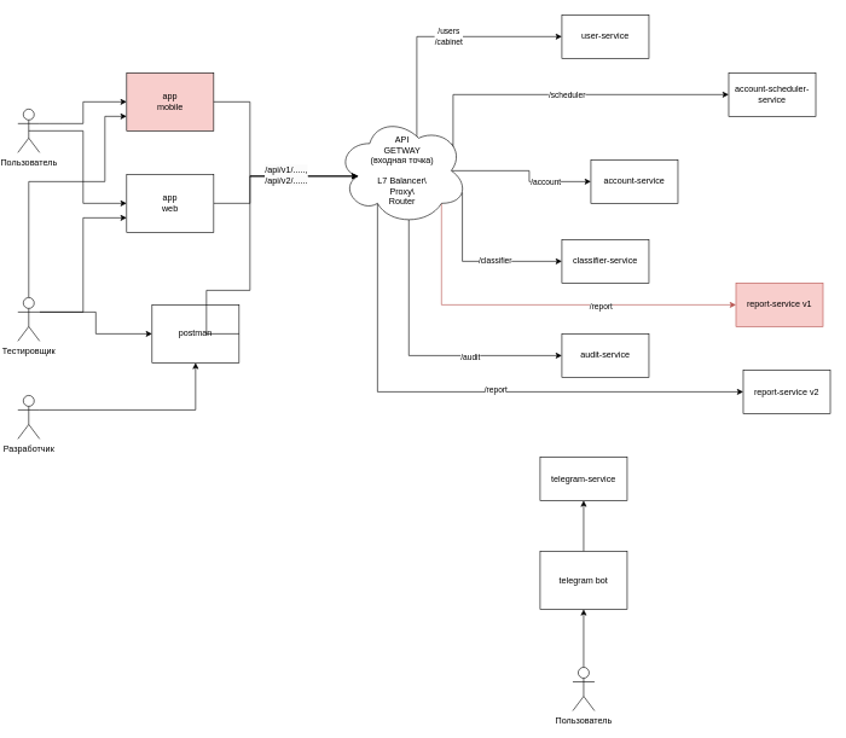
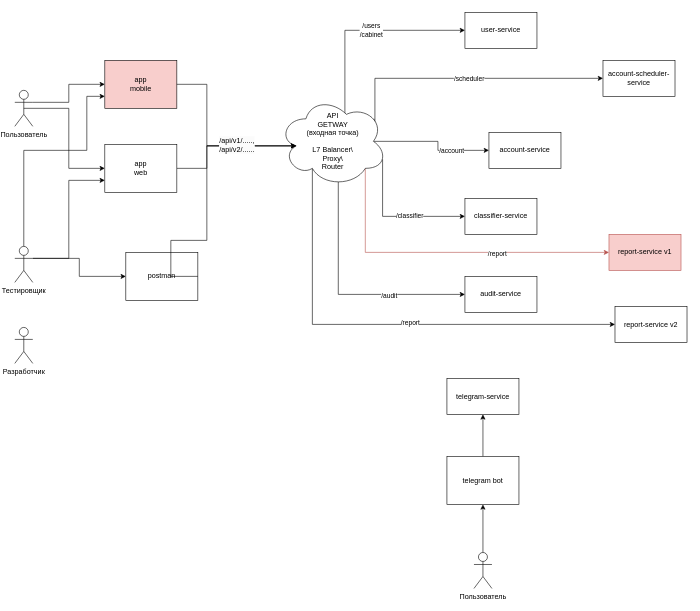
- <mxCell id="41" style="edgeStyle=orthogonalEdgeStyle;rounded=0;orthogonalLoop=1;jettySize=auto;html=1;exitX=1;exitY=0.333;exitDx=0;exitDy=0;exitPerimeter=0;entryX=0.5;entryY=1;entryDx=0;entryDy=0;" parent="1" source="42" target="26" edge="1"><mxGeometry relative="1" as="geometry" /></mxCell>
